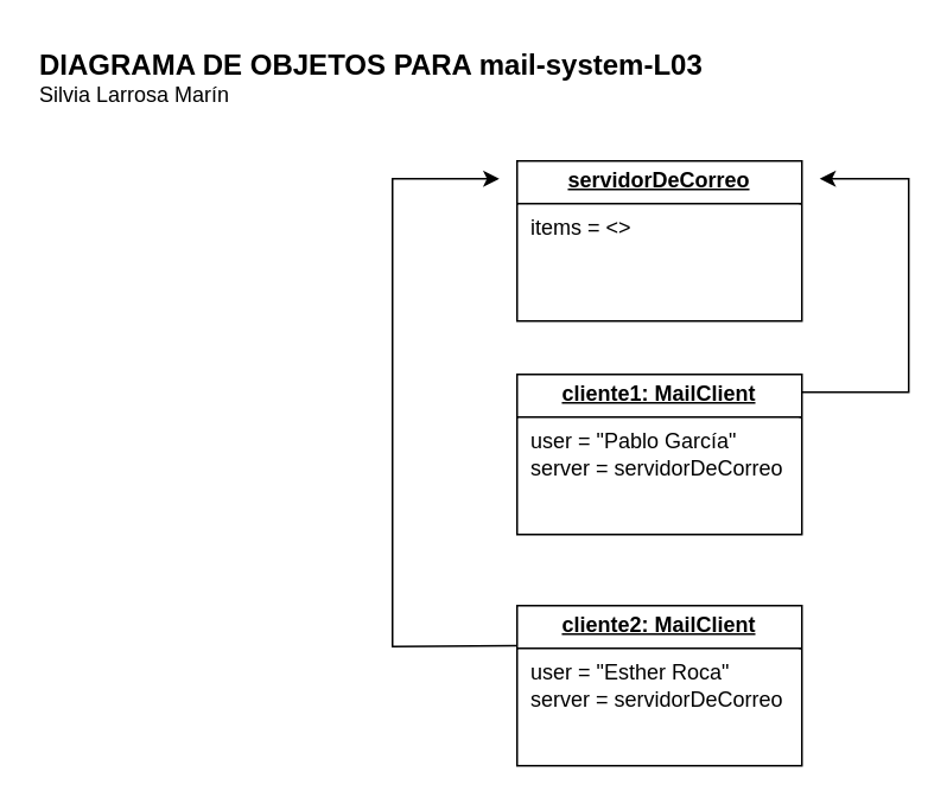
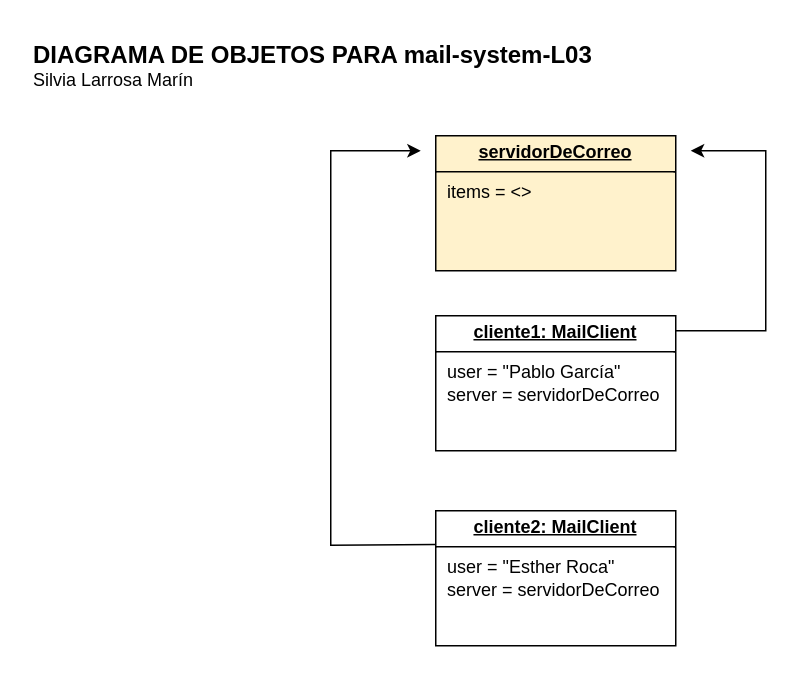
- <mxCell id="2" value="&lt;p style=&quot;margin: 4px 0px 0px; text-align: center; text-decoration: underline;&quot;&gt;&lt;b&gt;servidorDeCorreo&lt;/b&gt;&lt;/p&gt;&lt;hr size=&quot;1&quot; style=&quot;border-style:solid;&quot;&gt;&lt;p style=&quot;margin:0px;margin-left:8px;&quot;&gt;items = &amp;lt;&amp;gt;&lt;/p&gt;" style="verticalAlign=top;align=left;overflow=fill;html=1;whiteSpace=wrap;" vertex="1" parent="1"><mxGeometry x="290" y="90" width="160" height="90" as="geometry" /></mxCell>
+ <mxCell id="2" value="&lt;p style=&quot;margin: 4px 0px 0px; text-align: center; text-decoration: underline;&quot;&gt;&lt;b&gt;servidorDeCorreo&lt;/b&gt;&lt;/p&gt;&lt;hr size=&quot;1&quot; style=&quot;border-style:solid;&quot;&gt;&lt;p style=&quot;margin:0px;margin-left:8px;&quot;&gt;items = &amp;lt;&amp;gt;&lt;/p&gt;" style="verticalAlign=top;align=left;overflow=fill;html=1;whiteSpace=wrap;fillColor=#fff2cc;" vertex="1" parent="1"><mxGeometry x="290" y="90" width="160" height="90" as="geometry" /></mxCell>
